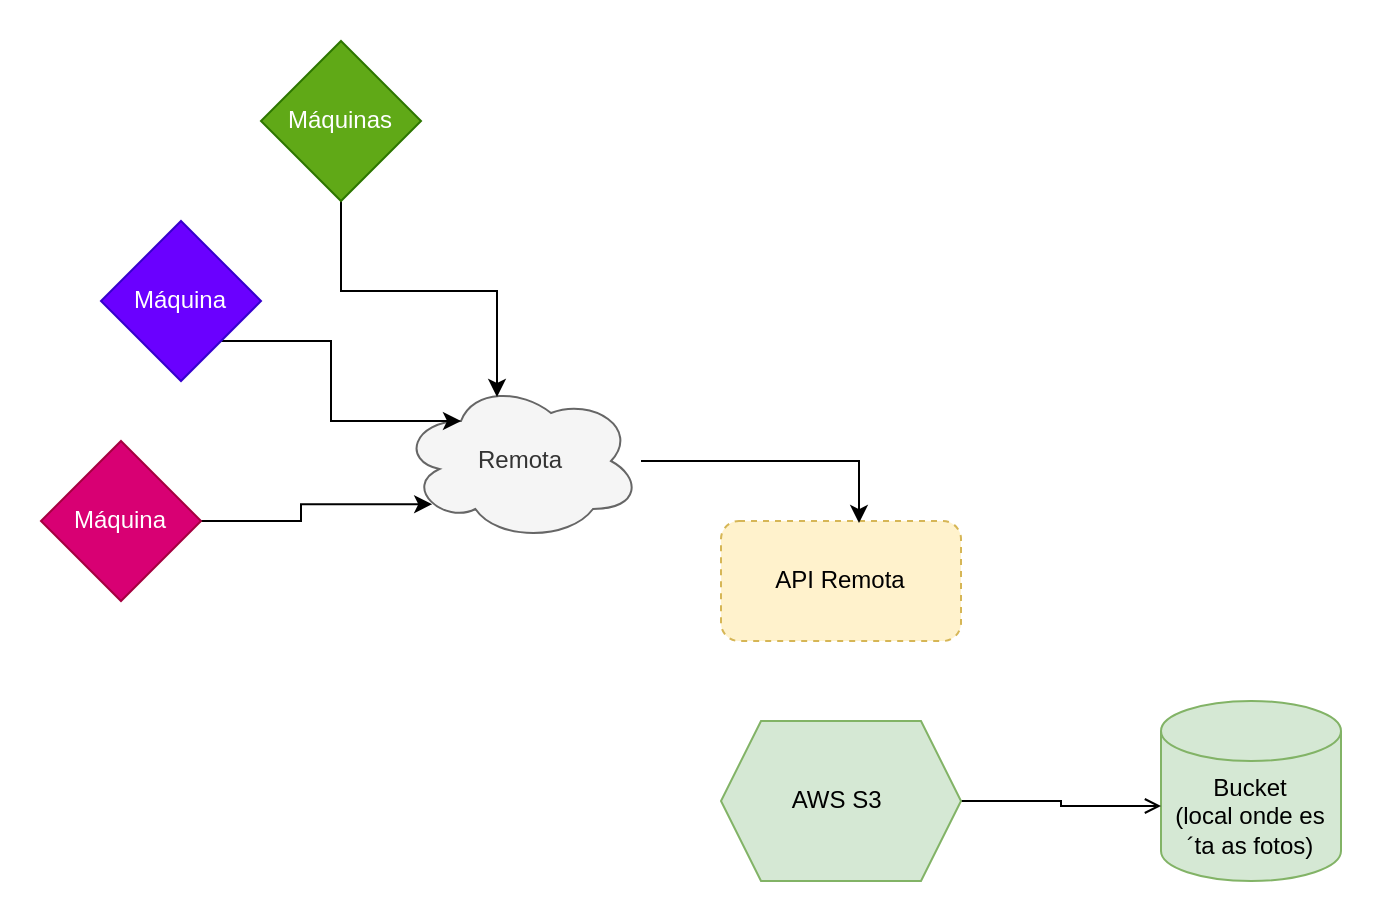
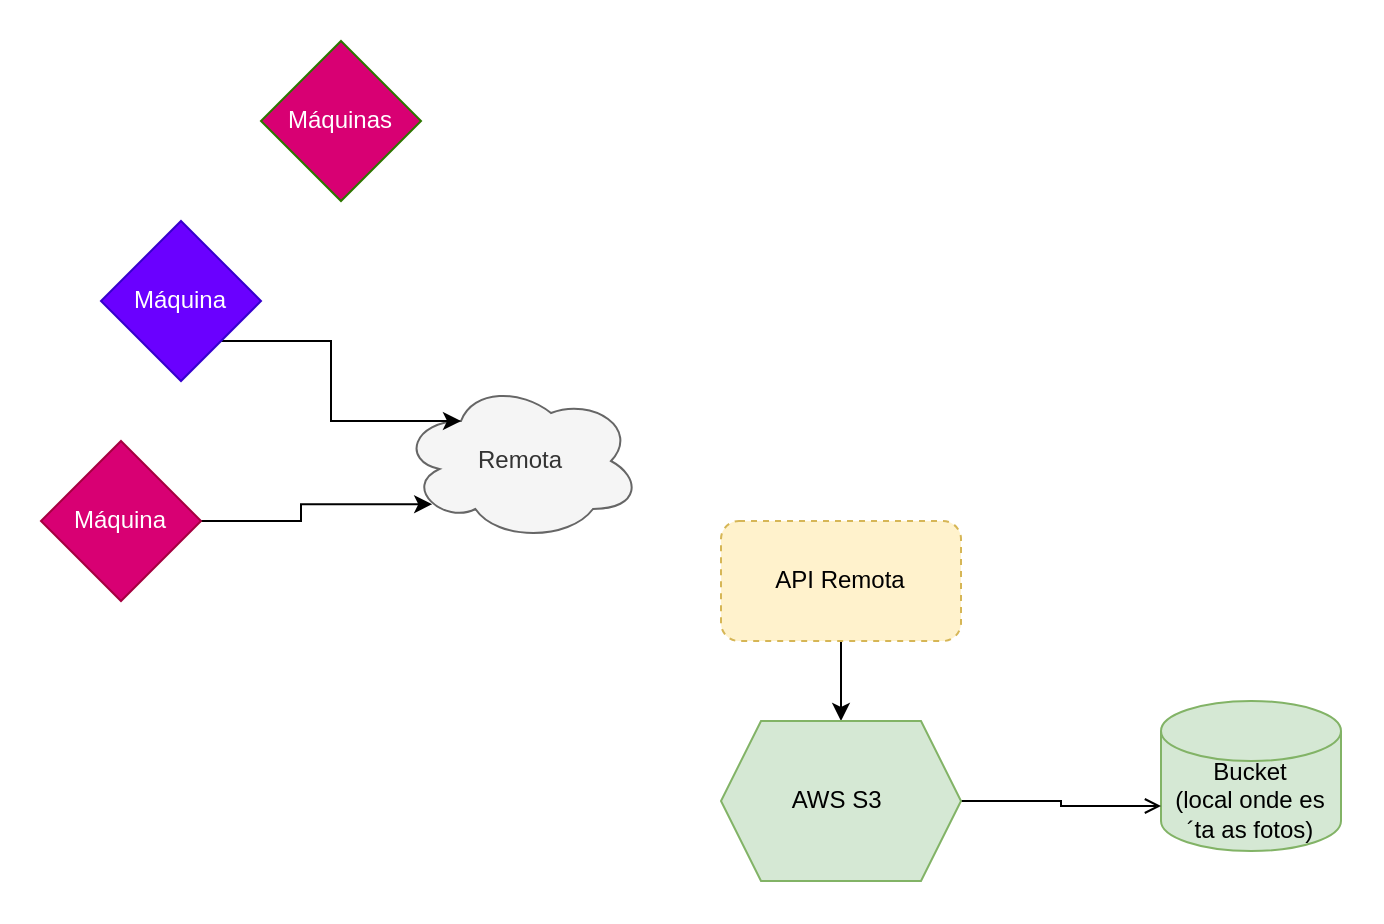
- <mxCell id="12" value="&lt;span&gt;Máquinas&lt;/span&gt;" style="rhombus;whiteSpace=wrap;html=1;fillColor=#60a917;strokeColor=#2D7600;fontColor=#ffffff;" vertex="1" parent="1"><mxGeometry x="130" y="20" width="80" height="80" as="geometry" /></mxCell>
+ <mxCell id="12" value="&lt;span&gt;Máquinas&lt;/span&gt;" style="rhombus;whiteSpace=wrap;html=1;fillColor=#d80073;strokeColor=#2D7600;fontColor=#ffffff;" vertex="1" parent="1"><mxGeometry x="130" y="20" width="80" height="80" as="geometry" /></mxCell>
- <mxCell id="11" style="edgeStyle=orthogonalEdgeStyle;rounded=0;orthogonalLoop=1;jettySize=auto;html=1;exitX=0.5;exitY=1;exitDx=0;exitDy=0;entryX=0.4;entryY=0.1;entryDx=0;entryDy=0;entryPerimeter=0;" edge="1" parent="1" source="12" target="6"><mxGeometry relative="1" as="geometry" /></mxCell>
- <mxCell id="5" style="edgeStyle=orthogonalEdgeStyle;rounded=0;orthogonalLoop=1;jettySize=auto;html=1;entryX=0.575;entryY=0.017;entryDx=0;entryDy=0;entryPerimeter=0;" edge="1" parent="1" source="6" target="3"><mxGeometry relative="1" as="geometry" /></mxCell>
+ <mxCell id="2" style="edgeStyle=orthogonalEdgeStyle;rounded=0;orthogonalLoop=1;jettySize=auto;html=1;" edge="1" parent="1" source="3" target="14"><mxGeometry relative="1" as="geometry" /></mxCell>
- <mxCell id="4" value="Bucket&lt;br&gt;(local onde es´ta as fotos)" style="shape=cylinder3;whiteSpace=wrap;html=1;boundedLbl=1;backgroundOutline=1;size=15;fillColor=#d5e8d4;strokeColor=#82b366;" vertex="1" parent="1"><mxGeometry x="580" y="350" width="90" height="90" as="geometry" /></mxCell>
+ <mxCell id="4" value="Bucket&lt;br&gt;(local onde es´ta as fotos)" style="shape=cylinder3;whiteSpace=wrap;html=1;boundedLbl=1;backgroundOutline=1;size=15;fillColor=#d5e8d4;strokeColor=#82b366;" vertex="1" parent="1"><mxGeometry x="580" y="350" width="90" height="75" as="geometry" /></mxCell>
